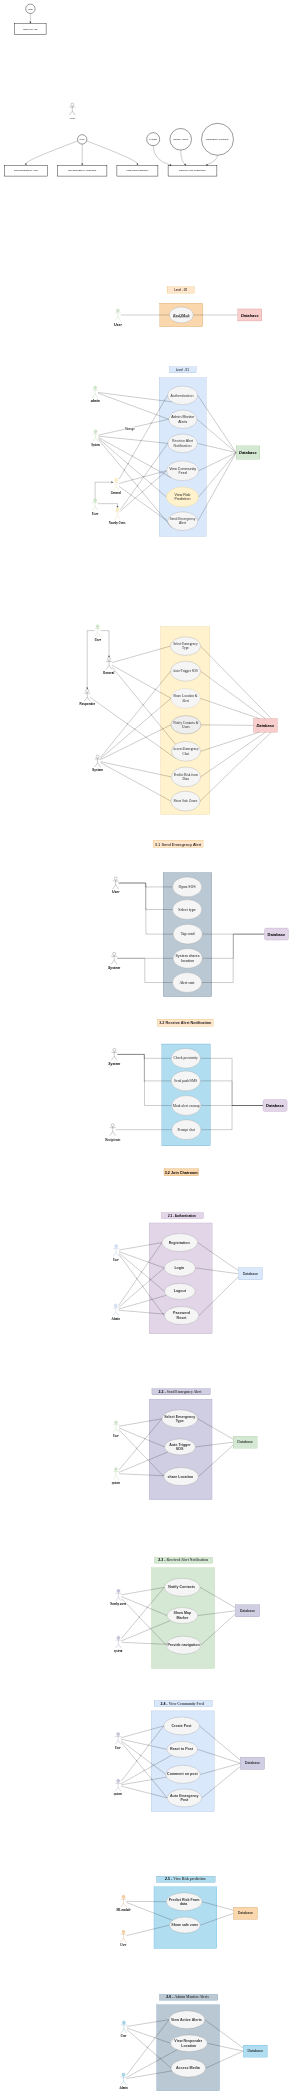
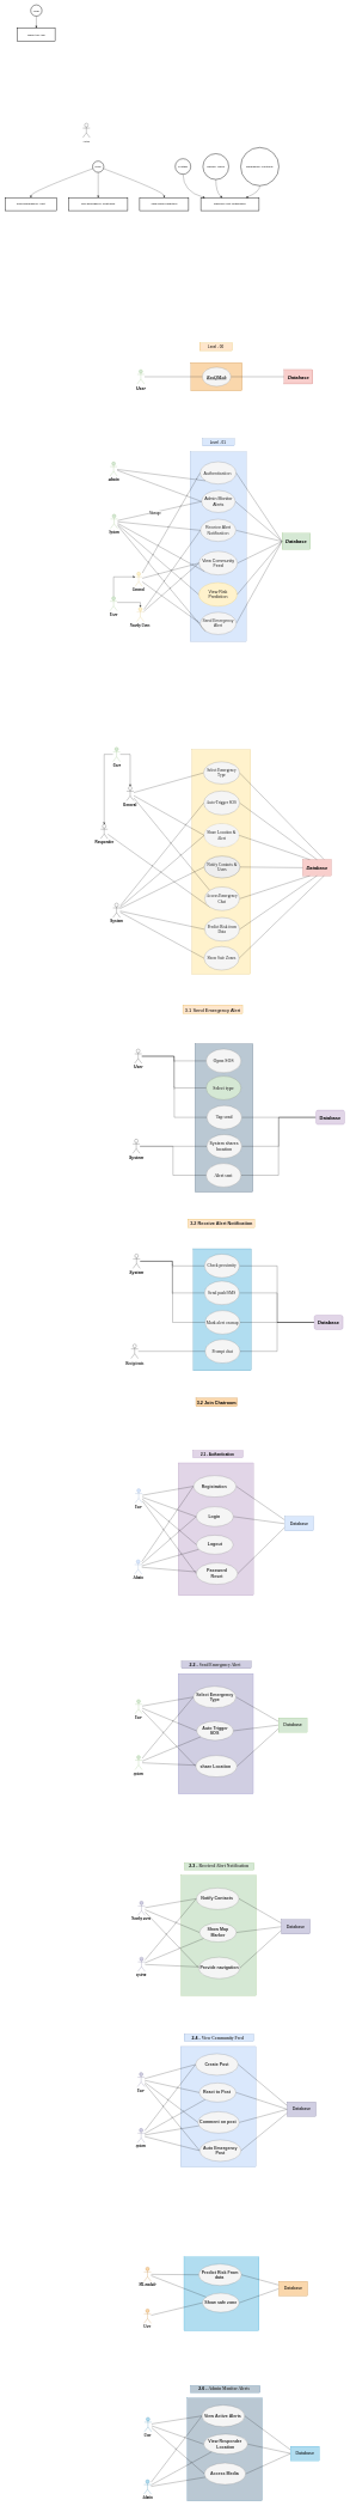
- <mxCell id="81" value="&lt;span id=&quot;docs-internal-guid-a42f2b25-7fff-b5a2-3e83-93b76af5ee0d&quot;&gt;&lt;span style=&quot;font-family: &amp;quot;Times New Roman&amp;quot;, serif; font-variant-numeric: normal; font-variant-east-asian: normal; font-variant-alternates: normal; font-variant-position: normal; font-variant-emoji: normal; vertical-align: baseline; white-space-collapse: preserve;&quot;&gt;Select type&lt;/span&gt;&lt;/span&gt;" style="ellipse;whiteSpace=wrap;html=1;fillColor=#f5f5f5;strokeColor=#666666;fontColor=#4D4D4D;fontSize=19;textShadow=0;labelBorderColor=none;fontStyle=1;labelBackgroundColor=none;" parent="1" vertex="1"><mxGeometry x="861.38" y="4498" width="146.25" height="99" as="geometry" /></mxCell>
+ <mxCell id="81" value="&lt;span id=&quot;docs-internal-guid-a42f2b25-7fff-b5a2-3e83-93b76af5ee0d&quot;&gt;&lt;span style=&quot;font-family: &amp;quot;Times New Roman&amp;quot;, serif; font-variant-numeric: normal; font-variant-east-asian: normal; font-variant-alternates: normal; font-variant-position: normal; font-variant-emoji: normal; vertical-align: baseline; white-space-collapse: preserve;&quot;&gt;Select type&lt;/span&gt;&lt;/span&gt;" style="ellipse;whiteSpace=wrap;html=1;fillColor=#d5e8d4;strokeColor=#666666;fontColor=#4D4D4D;fontSize=19;textShadow=0;labelBorderColor=none;fontStyle=1;labelBackgroundColor=none;" parent="1" vertex="1"><mxGeometry x="861.38" y="4498" width="146.25" height="99" as="geometry" /></mxCell>
- <mxCell id="204" value="&lt;font style=&quot;font-size: 18px;&quot;&gt;&lt;b style=&quot;&quot;&gt;2.5 - &lt;font face=&quot;Times New Roman, serif&quot; color=&quot;#434343&quot;&gt;&lt;span style=&quot;white-space-collapse: preserve;&quot;&gt;View Risk prediction&lt;/span&gt;&lt;/font&gt;&amp;nbsp;&lt;/b&gt;&lt;/font&gt;" style="text;html=1;align=center;verticalAlign=middle;whiteSpace=wrap;rounded=0;fillColor=#b1ddf0;strokeColor=#10739e;" vertex="1" parent="1"><mxGeometry x="782.38" y="9382" width="291.75" height="30" as="geometry" /></mxCell>
